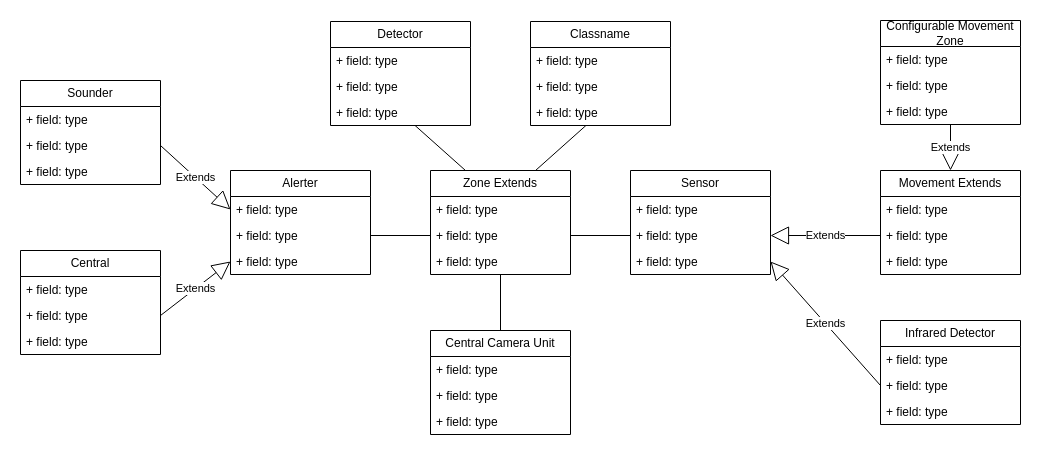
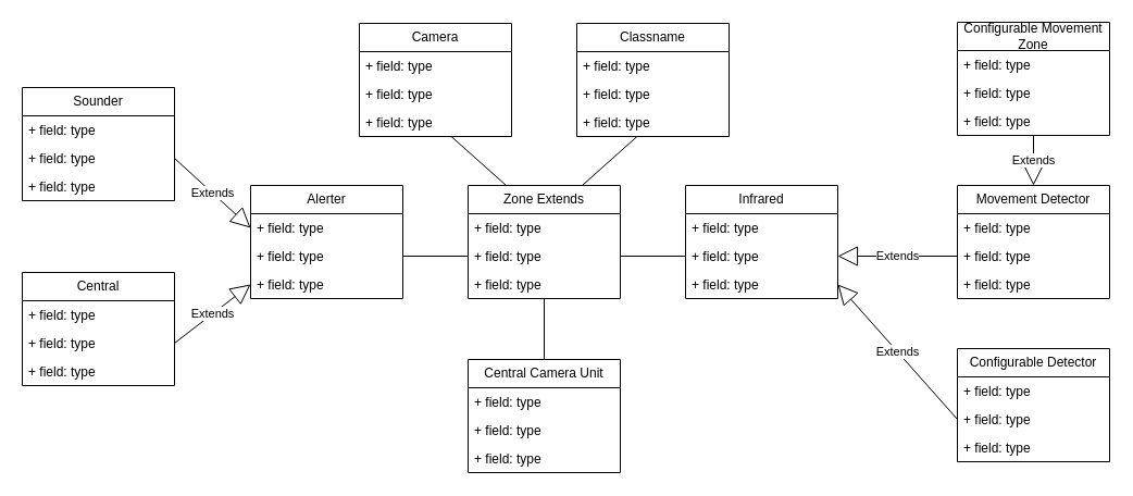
- <mxCell id="10" value="Detector" style="swimlane;fontStyle=0;childLayout=stackLayout;horizontal=1;startSize=26;fillColor=none;horizontalStack=0;resizeParent=1;resizeParentMax=0;resizeLast=0;collapsible=1;marginBottom=0;whiteSpace=wrap;html=1;" vertex="1" parent="1"><mxGeometry x="330" y="21" width="140" height="104" as="geometry" /></mxCell>
+ <mxCell id="10" value="Camera" style="swimlane;fontStyle=0;childLayout=stackLayout;horizontal=1;startSize=26;fillColor=none;horizontalStack=0;resizeParent=1;resizeParentMax=0;resizeLast=0;collapsible=1;marginBottom=0;whiteSpace=wrap;html=1;" vertex="1" parent="1"><mxGeometry x="330" y="21" width="140" height="104" as="geometry" /></mxCell>
- <mxCell id="34" value="Sensor" style="swimlane;fontStyle=0;childLayout=stackLayout;horizontal=1;startSize=26;fillColor=none;horizontalStack=0;resizeParent=1;resizeParentMax=0;resizeLast=0;collapsible=1;marginBottom=0;whiteSpace=wrap;html=1;" vertex="1" parent="1"><mxGeometry x="630" y="170" width="140" height="104" as="geometry" /></mxCell>
+ <mxCell id="34" value="Infrared" style="swimlane;fontStyle=0;childLayout=stackLayout;horizontal=1;startSize=26;fillColor=none;horizontalStack=0;resizeParent=1;resizeParentMax=0;resizeLast=0;collapsible=1;marginBottom=0;whiteSpace=wrap;html=1;" vertex="1" parent="1"><mxGeometry x="630" y="170" width="140" height="104" as="geometry" /></mxCell>
- <mxCell id="26" value="Movement Extends" style="swimlane;fontStyle=0;childLayout=stackLayout;horizontal=1;startSize=26;fillColor=none;horizontalStack=0;resizeParent=1;resizeParentMax=0;resizeLast=0;collapsible=1;marginBottom=0;whiteSpace=wrap;html=1;" vertex="1" parent="1"><mxGeometry x="880" y="170" width="140" height="104" as="geometry" /></mxCell>
+ <mxCell id="26" value="Movement Detector" style="swimlane;fontStyle=0;childLayout=stackLayout;horizontal=1;startSize=26;fillColor=none;horizontalStack=0;resizeParent=1;resizeParentMax=0;resizeLast=0;collapsible=1;marginBottom=0;whiteSpace=wrap;html=1;" vertex="1" parent="1"><mxGeometry x="880" y="170" width="140" height="104" as="geometry" /></mxCell>
- <mxCell id="22" value="Infrared Detector" style="swimlane;fontStyle=0;childLayout=stackLayout;horizontal=1;startSize=26;fillColor=none;horizontalStack=0;resizeParent=1;resizeParentMax=0;resizeLast=0;collapsible=1;marginBottom=0;whiteSpace=wrap;html=1;" vertex="1" parent="1"><mxGeometry x="880" y="320" width="140" height="104" as="geometry" /></mxCell>
+ <mxCell id="22" value="Configurable Detector" style="swimlane;fontStyle=0;childLayout=stackLayout;horizontal=1;startSize=26;fillColor=none;horizontalStack=0;resizeParent=1;resizeParentMax=0;resizeLast=0;collapsible=1;marginBottom=0;whiteSpace=wrap;html=1;" vertex="1" parent="1"><mxGeometry x="880" y="320" width="140" height="104" as="geometry" /></mxCell>
